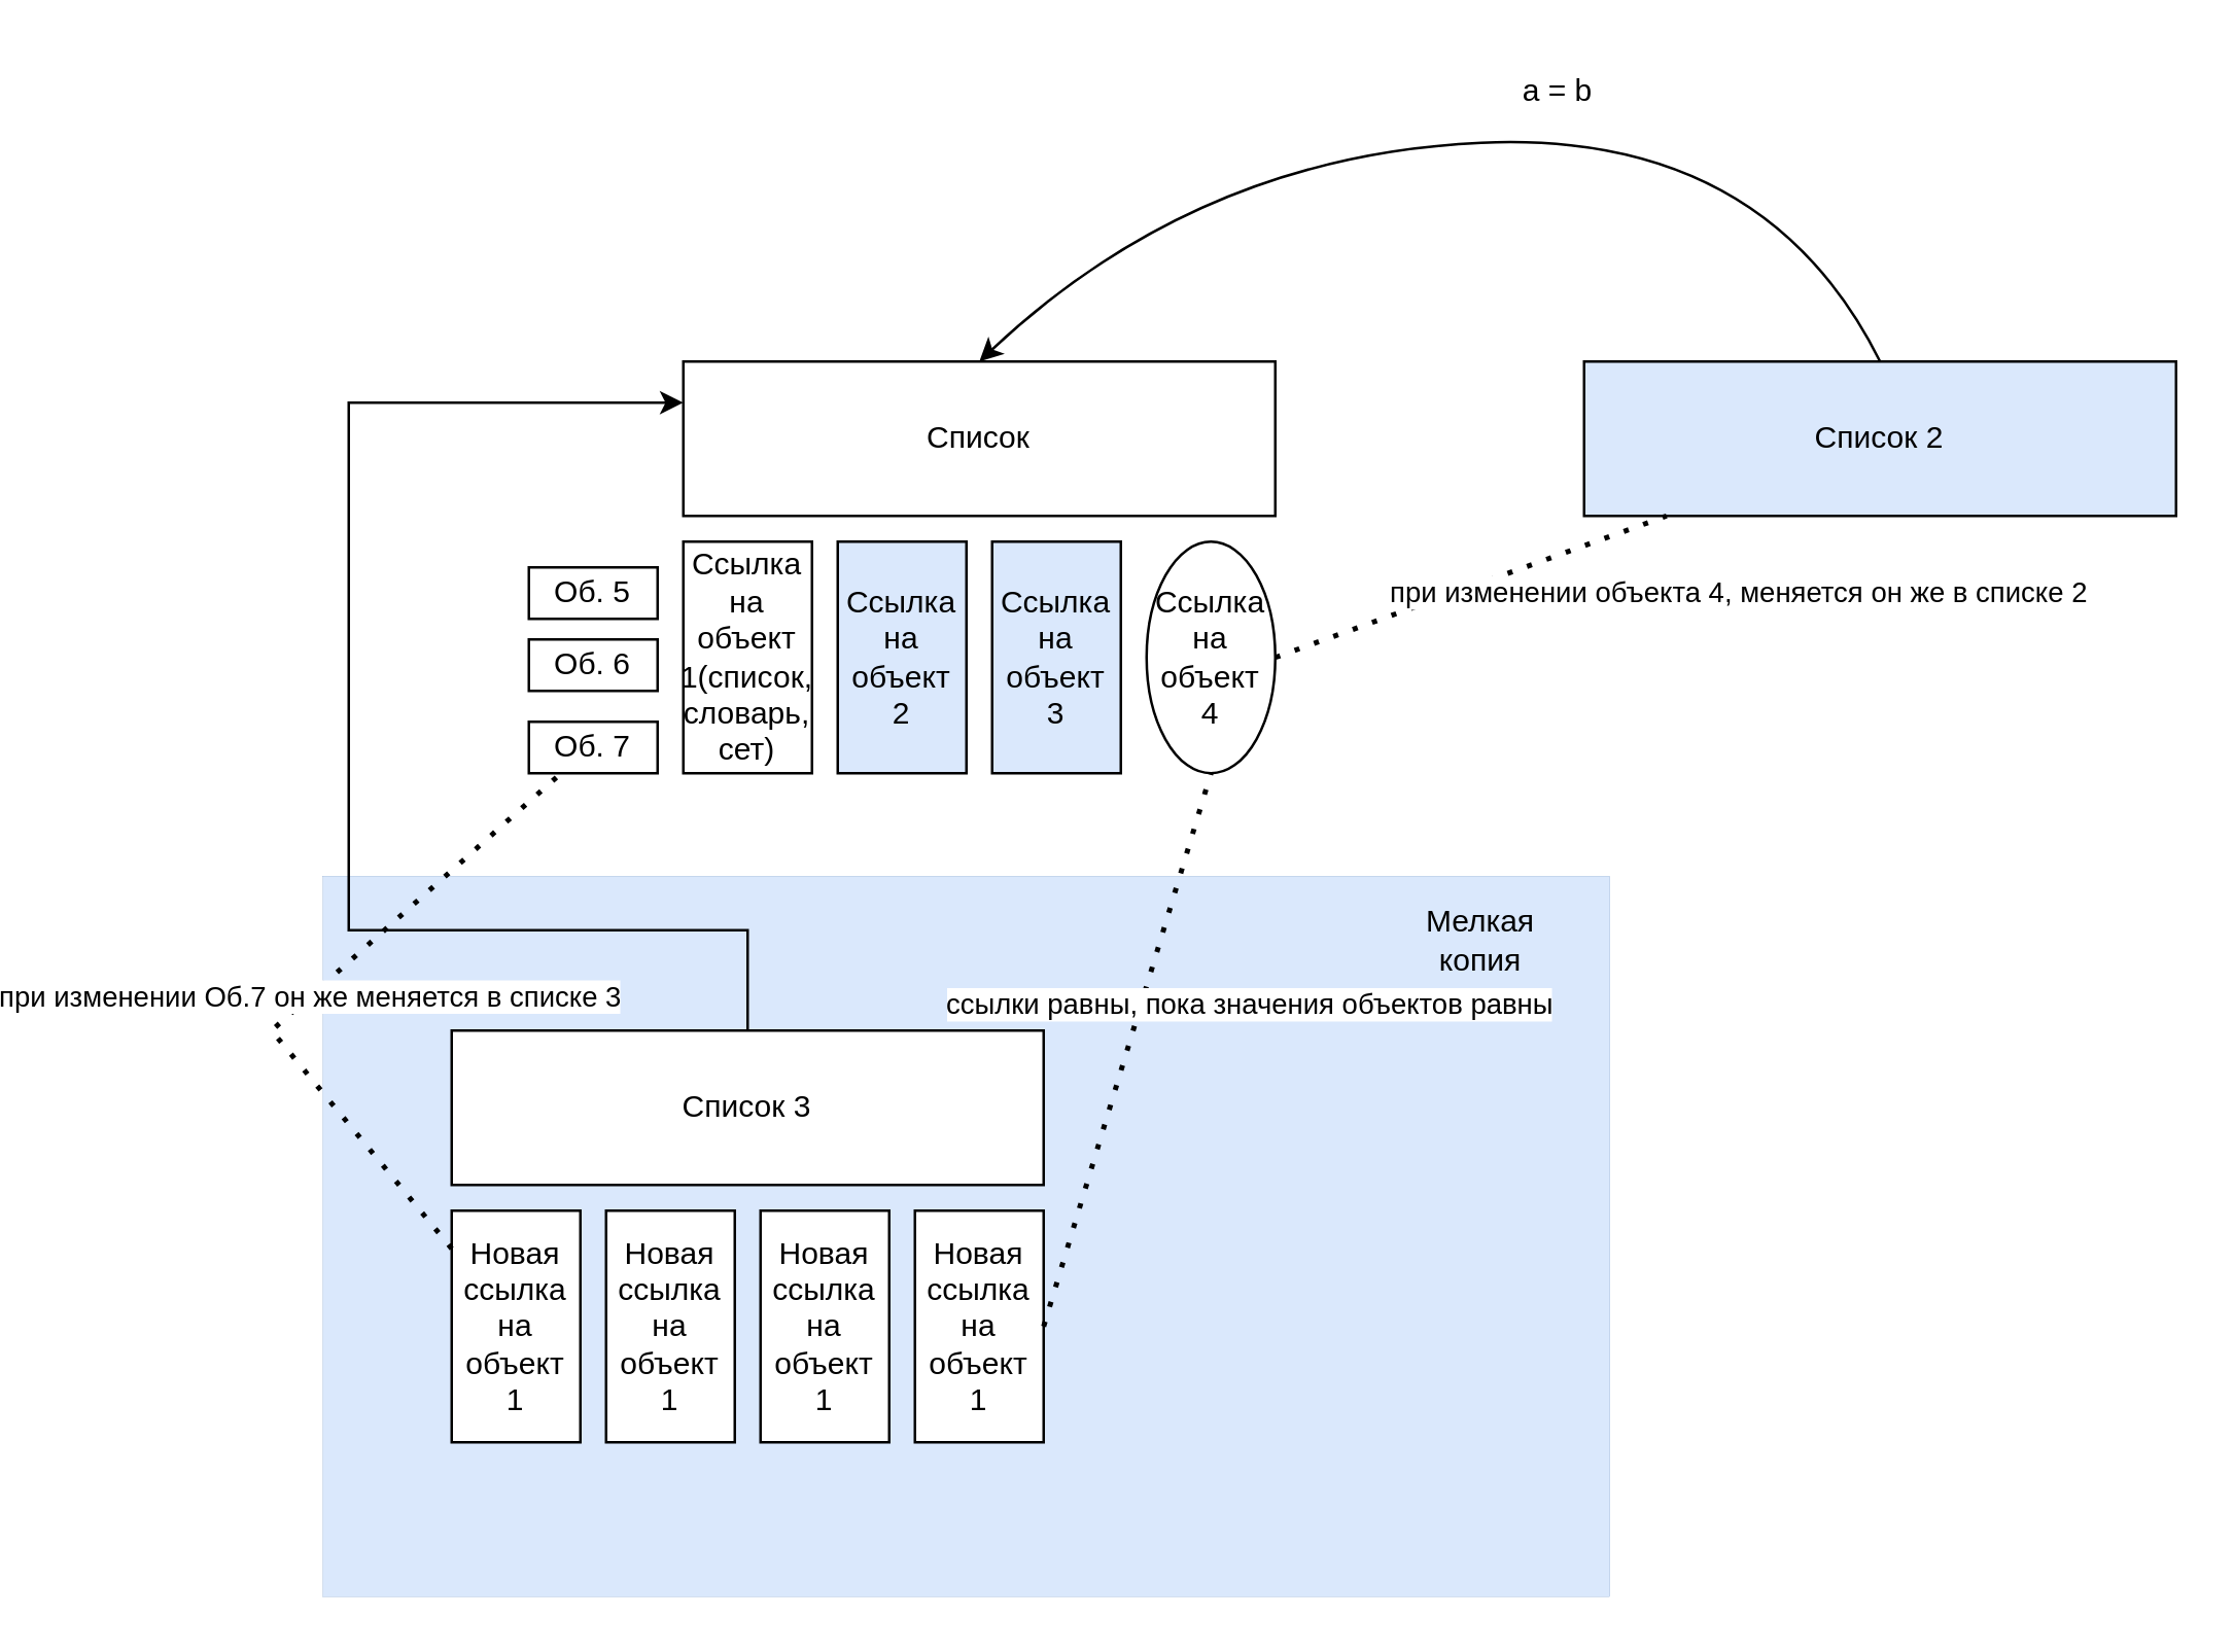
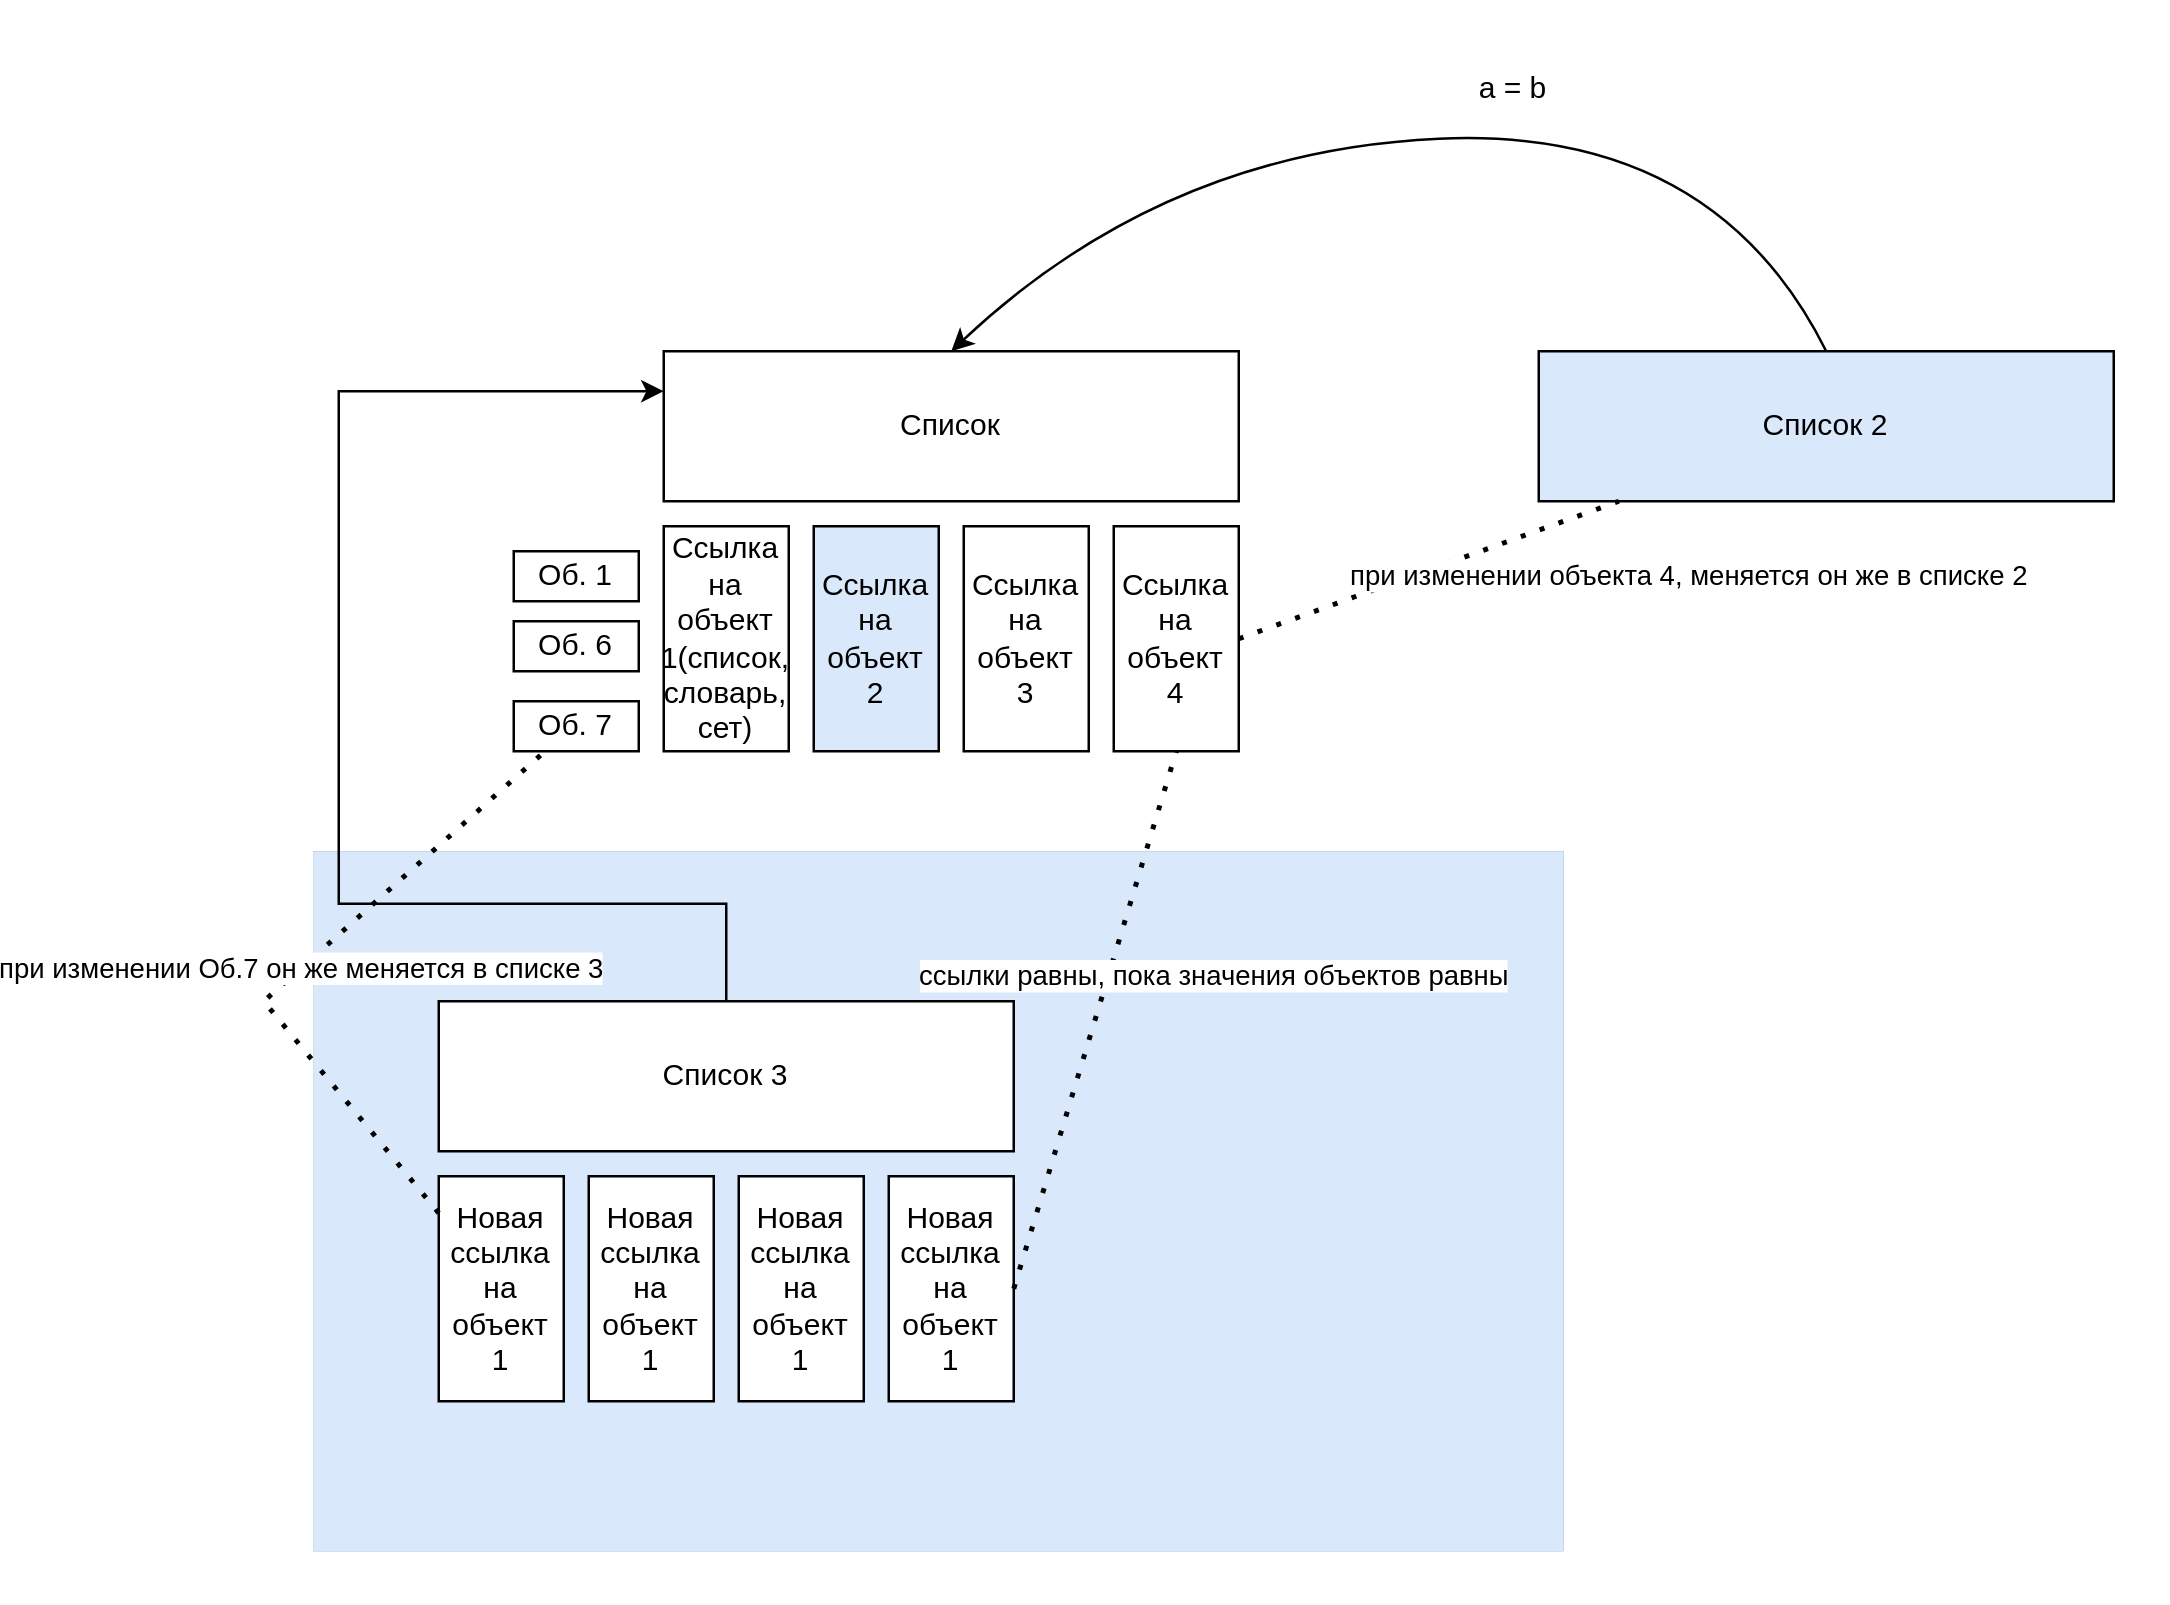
- <mxCell id="20" value="Об. 5" style="rounded=0;whiteSpace=wrap;html=1;" vertex="1" parent="1"><mxGeometry x="120" y="220" width="50" height="20" as="geometry" /></mxCell>
+ <mxCell id="20" value="Об. 1" style="rounded=0;whiteSpace=wrap;html=1;" vertex="1" parent="1"><mxGeometry x="120" y="220" width="50" height="20" as="geometry" /></mxCell>
- <mxCell id="6" value="Ссылка на объект 3" style="rounded=0;whiteSpace=wrap;html=1;fillColor=#dae8fc;" vertex="1" parent="1"><mxGeometry x="300" y="210" width="50" height="90" as="geometry" /></mxCell>
+ <mxCell id="6" value="Ссылка на объект 3" style="rounded=0;whiteSpace=wrap;html=1;" vertex="1" parent="1"><mxGeometry x="300" y="210" width="50" height="90" as="geometry" /></mxCell>
- <mxCell id="7" value="Ссылка на объект 4" style="ellipse;whiteSpace=wrap;html=1;" vertex="1" parent="1"><mxGeometry x="360" y="210" width="50" height="90" as="geometry" /></mxCell>
+ <mxCell id="7" value="Ссылка на объект 4" style="rounded=0;whiteSpace=wrap;html=1;" vertex="1" parent="1"><mxGeometry x="360" y="210" width="50" height="90" as="geometry" /></mxCell>
- <mxCell id="19" value="Мелкая копия" style="text;html=1;strokeColor=none;fillColor=none;align=center;verticalAlign=middle;whiteSpace=wrap;rounded=0;" vertex="1" parent="1"><mxGeometry x="460" y="350" width="60" height="30" as="geometry" /></mxCell>
